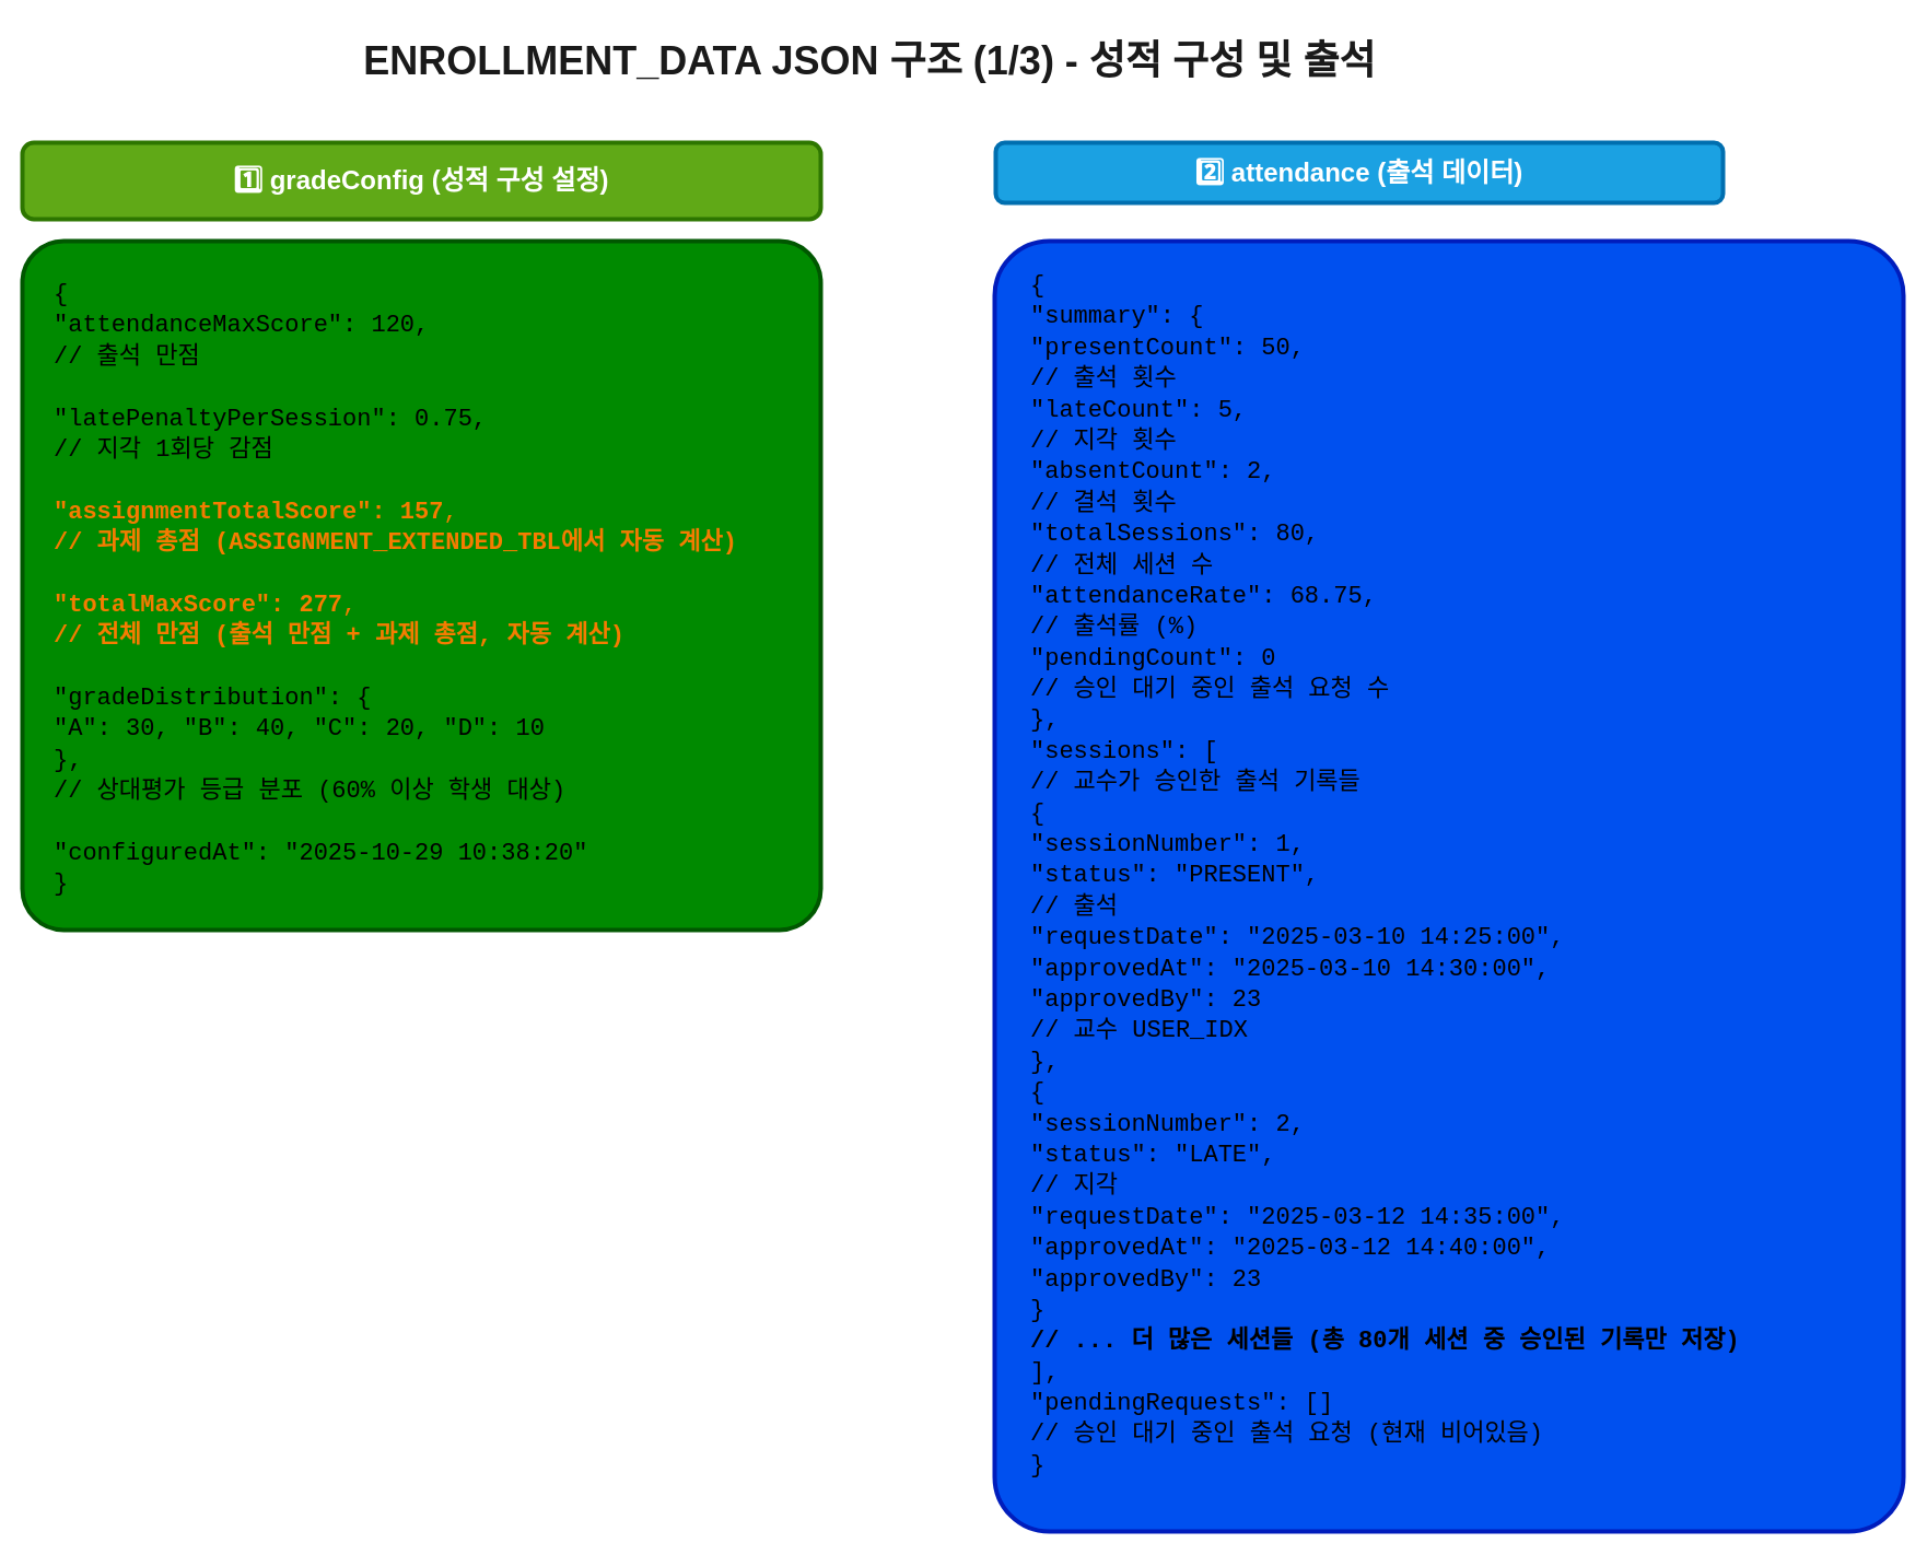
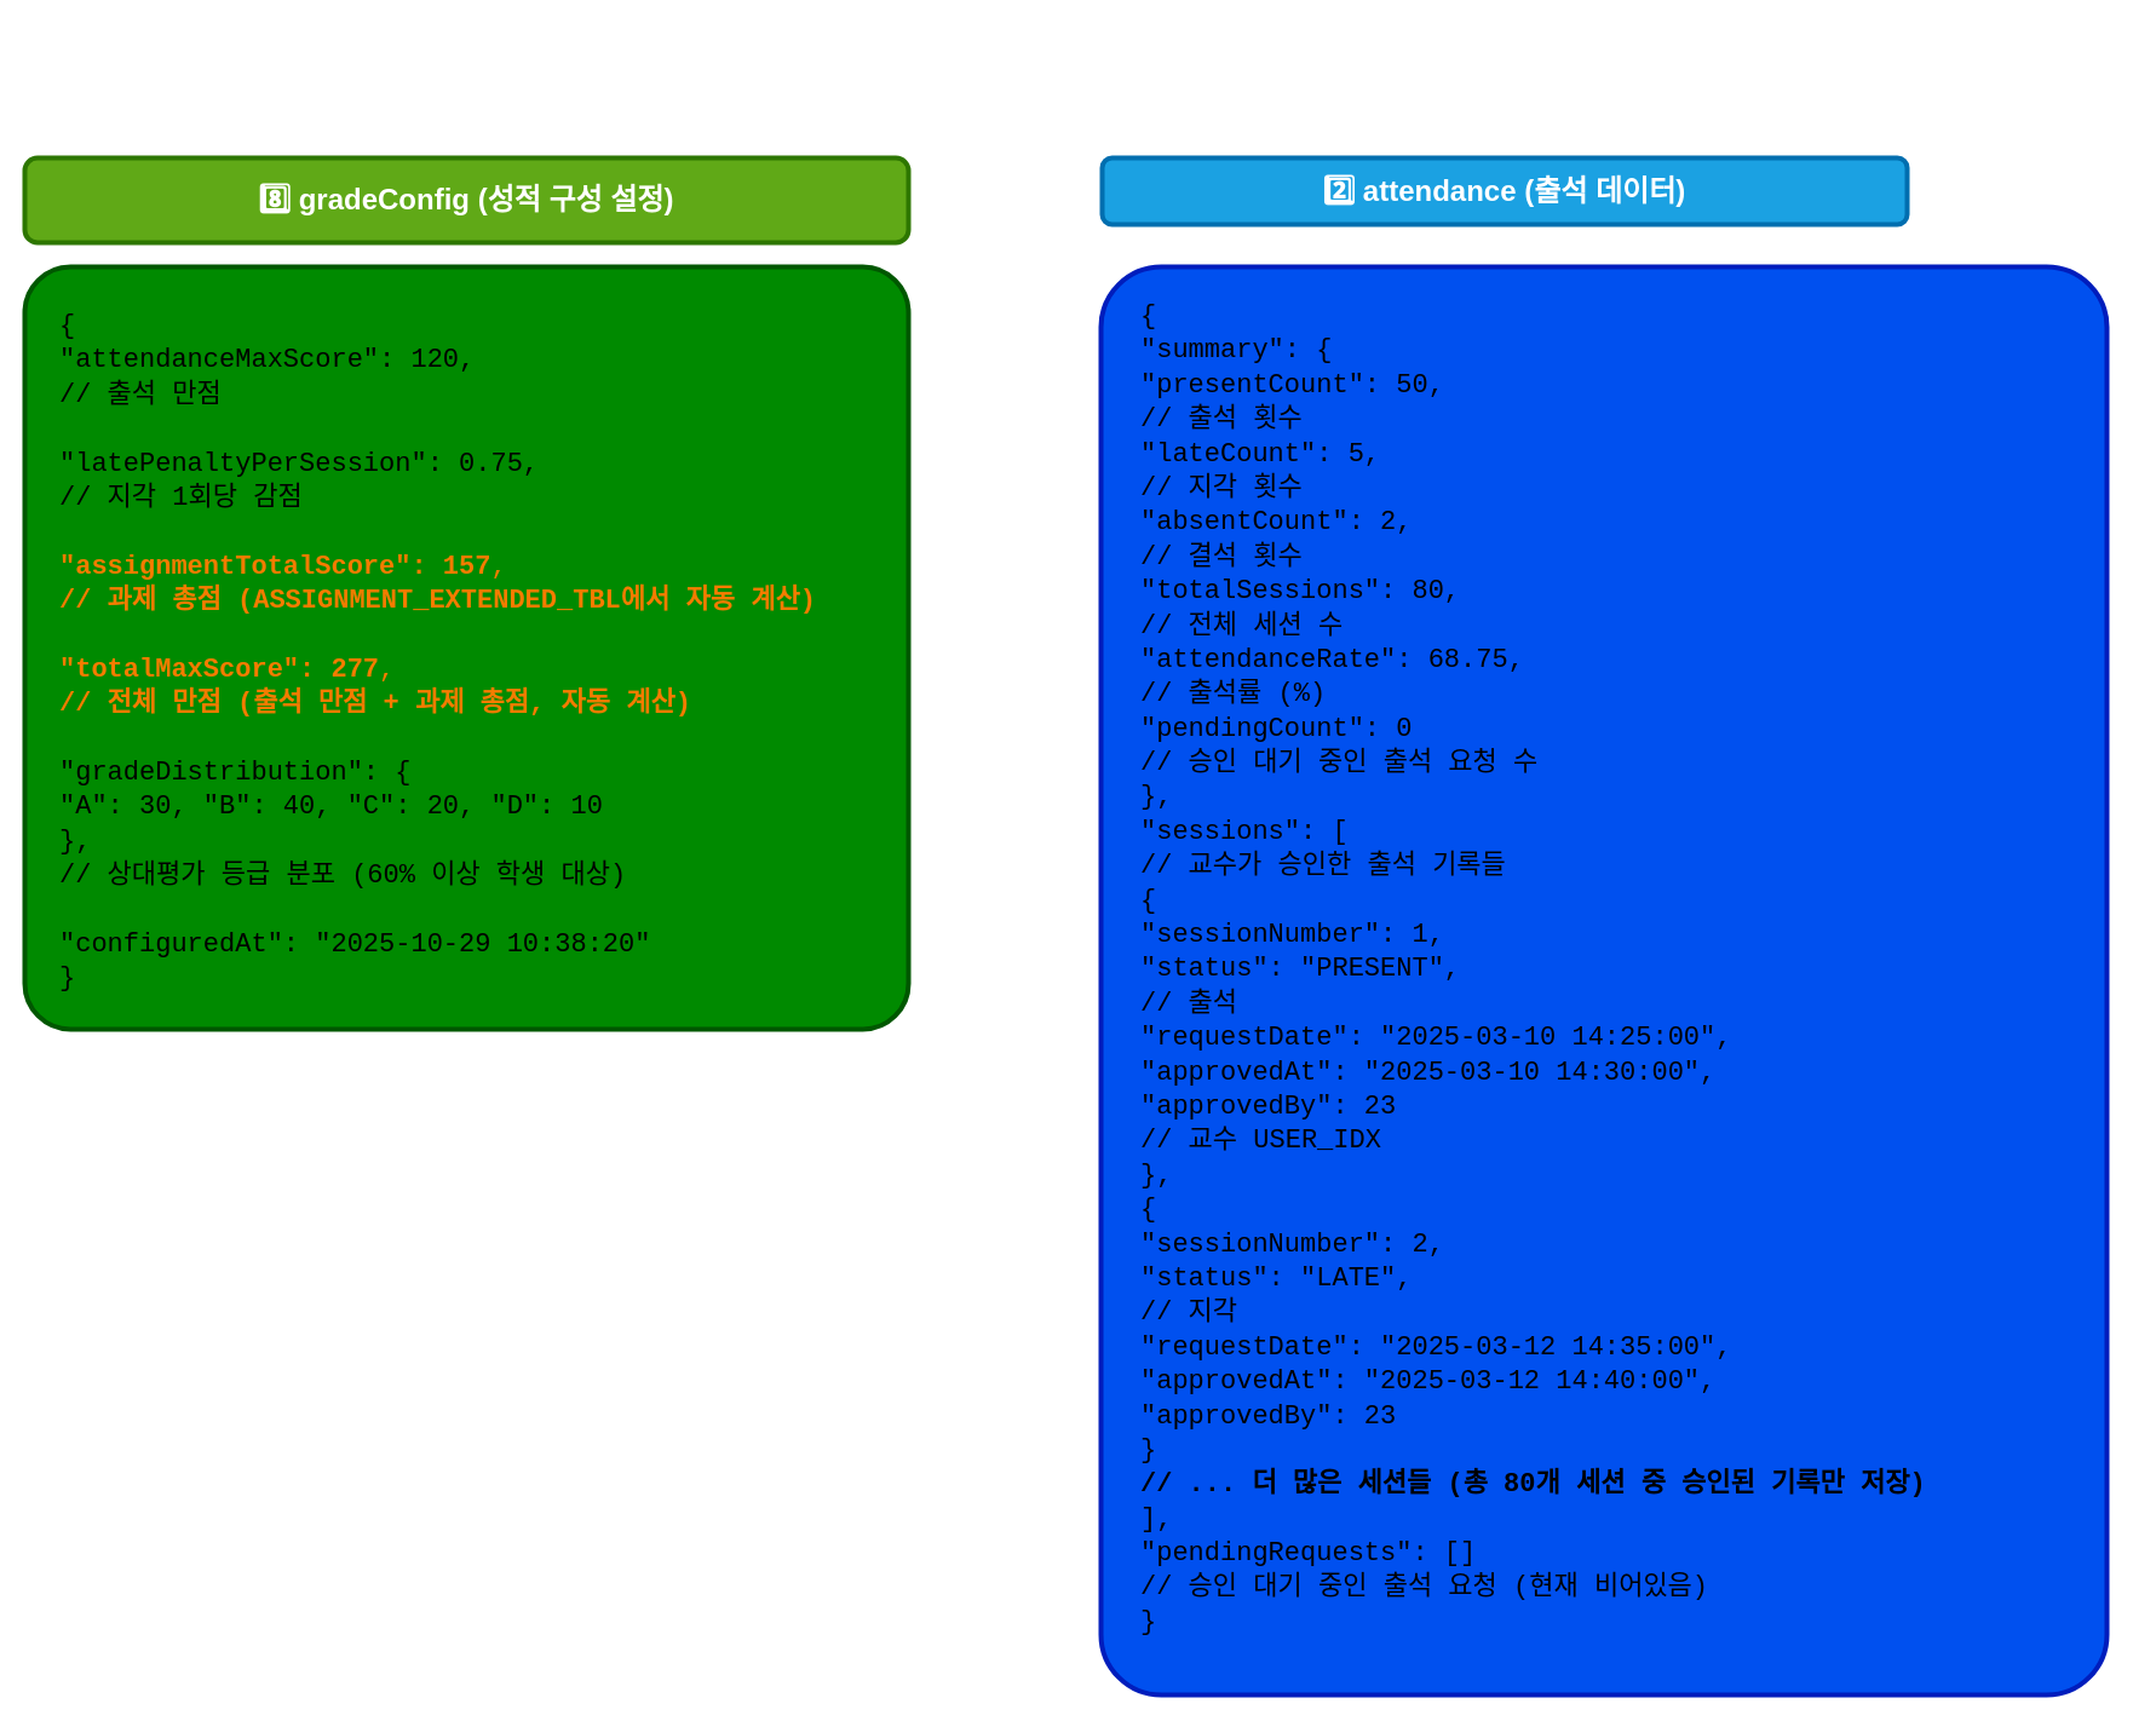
- <mxCell id="2" value="ENROLLMENT_DATA JSON 구조 (1/3) - 성적 구성 및 출석" style="text;html=1;strokeColor=none;fillColor=none;align=center;verticalAlign=middle;whiteSpace=wrap;rounded=0;fontSize=36;fontStyle=1;fontColor=light-dark(#1A1A1A,#000000);" parent="1" vertex="1"><mxGeometry x="20" y="20" width="1550" height="70" as="geometry" /></mxCell>
- <mxCell id="3" value="1️⃣ gradeConfig (성적 구성 설정)" style="rounded=1;whiteSpace=wrap;html=1;fillColor=#60a917;strokeColor=#2D7600;strokeWidth=4;fontSize=24;fontColor=#ffffff;fontStyle=1;align=center;" parent="1" vertex="1"><mxGeometry x="20" y="130" width="730" height="70" as="geometry" /></mxCell>
+ <mxCell id="3" value="8️⃣ gradeConfig (성적 구성 설정)" style="rounded=1;whiteSpace=wrap;html=1;fillColor=#60a917;strokeColor=#2D7600;strokeWidth=4;fontSize=24;fontColor=#ffffff;fontStyle=1;align=center;" parent="1" vertex="1"><mxGeometry x="20" y="130" width="730" height="70" as="geometry" /></mxCell>
